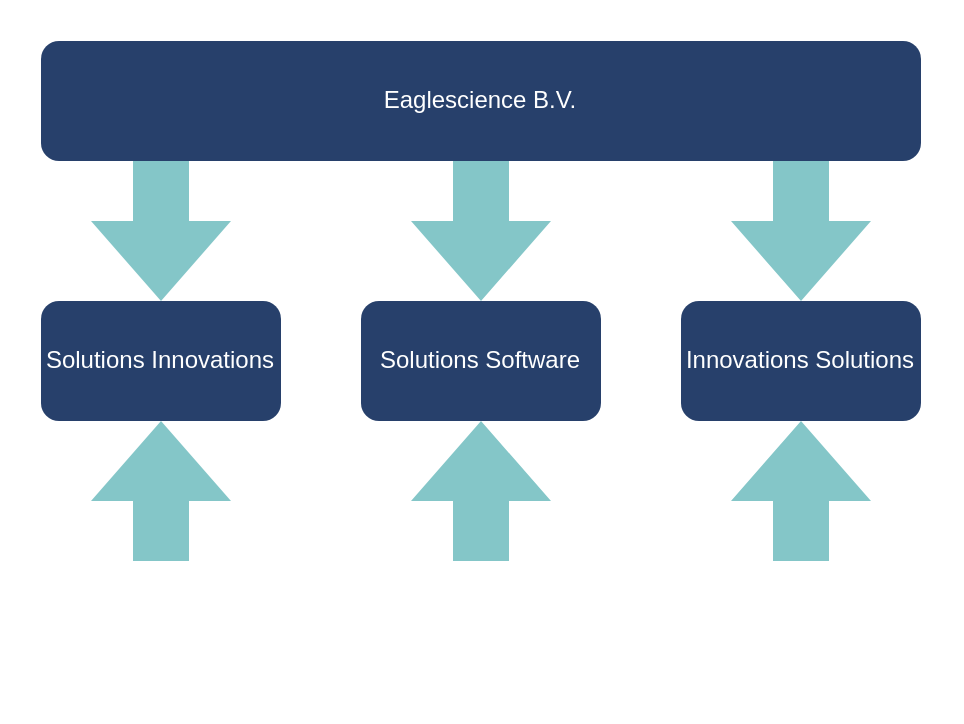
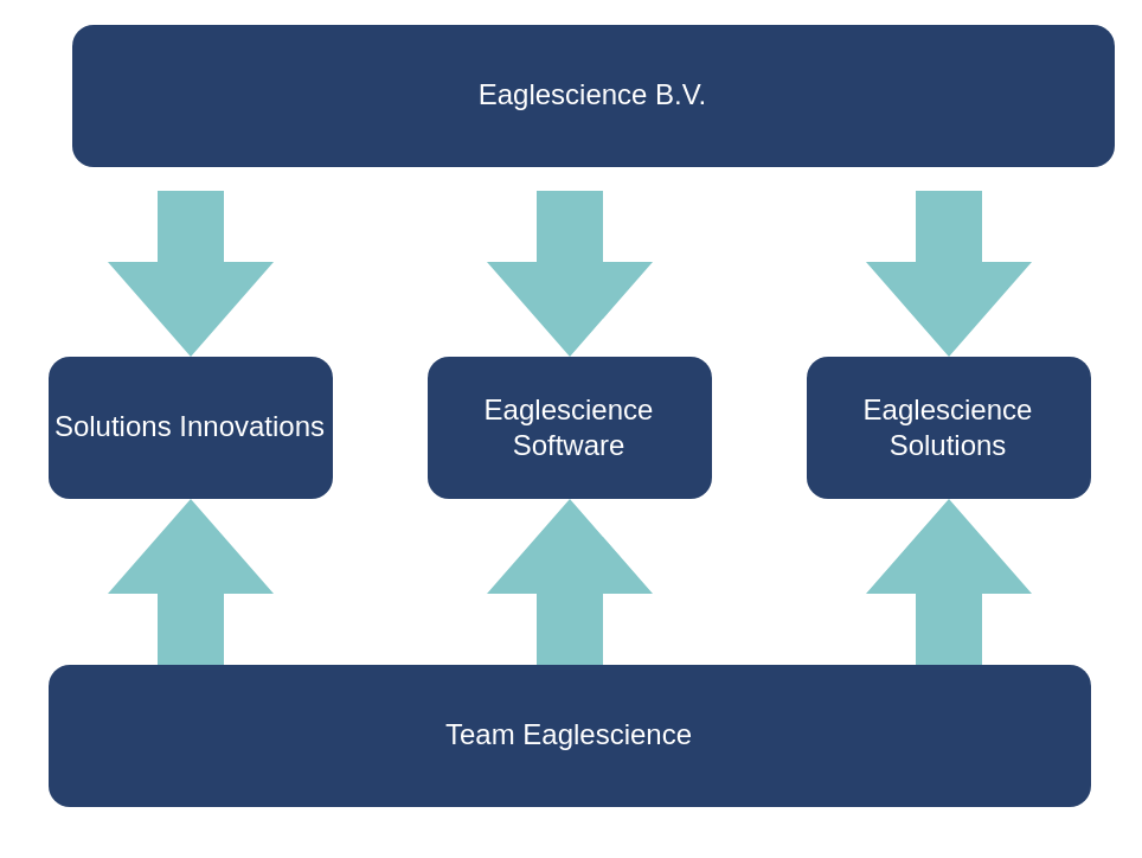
- <mxCell id="2" value="&lt;font color=&quot;#ffffff&quot;&gt;Eaglescience B.V.&lt;/font&gt;" style="rounded=1;whiteSpace=wrap;html=1;fillColor=#27406b;strokeColor=none;" parent="1" vertex="1"><mxGeometry x="20" y="20" width="440" height="60" as="geometry" /></mxCell>
+ <mxCell id="2" value="&lt;font color=&quot;#ffffff&quot;&gt;Eaglescience B.V.&lt;/font&gt;" style="rounded=1;whiteSpace=wrap;html=1;fillColor=#27406b;strokeColor=none;" parent="1" vertex="1"><mxGeometry x="30" y="10" width="440" height="60" as="geometry" /></mxCell>
- <mxCell id="5" value="&lt;font color=&quot;#ffffff&quot;&gt;Solutions Software&lt;/font&gt;" style="rounded=1;whiteSpace=wrap;html=1;fillColor=#27406B;strokeColor=none;" parent="1" vertex="1"><mxGeometry x="180" y="150" width="120" height="60" as="geometry" /></mxCell>
+ <mxCell id="5" value="&lt;font color=&quot;#ffffff&quot;&gt;Eaglescience Software&lt;/font&gt;" style="rounded=1;whiteSpace=wrap;html=1;fillColor=#27406B;strokeColor=none;" parent="1" vertex="1"><mxGeometry x="180" y="150" width="120" height="60" as="geometry" /></mxCell>
- <mxCell id="4" value="&lt;font color=&quot;#ffffff&quot;&gt;Innovations Solutions&lt;br&gt;&lt;/font&gt;" style="rounded=1;whiteSpace=wrap;html=1;fillColor=#27406B;strokeColor=none;" parent="1" vertex="1"><mxGeometry x="340" y="150" width="120" height="60" as="geometry" /></mxCell>
+ <mxCell id="4" value="&lt;font color=&quot;#ffffff&quot;&gt;Eaglescience Solutions&lt;br&gt;&lt;/font&gt;" style="rounded=1;whiteSpace=wrap;html=1;fillColor=#27406B;strokeColor=none;" parent="1" vertex="1"><mxGeometry x="340" y="150" width="120" height="60" as="geometry" /></mxCell>
+ <mxCell id="9" value="&lt;font color=&quot;#ffffff&quot;&gt;Team Eaglescience&lt;br&gt;&lt;/font&gt;" style="rounded=1;whiteSpace=wrap;html=1;fillColor=#27406b;strokeColor=none;" parent="1" vertex="1"><mxGeometry x="20" y="280" width="440" height="60" as="geometry" /></mxCell>
